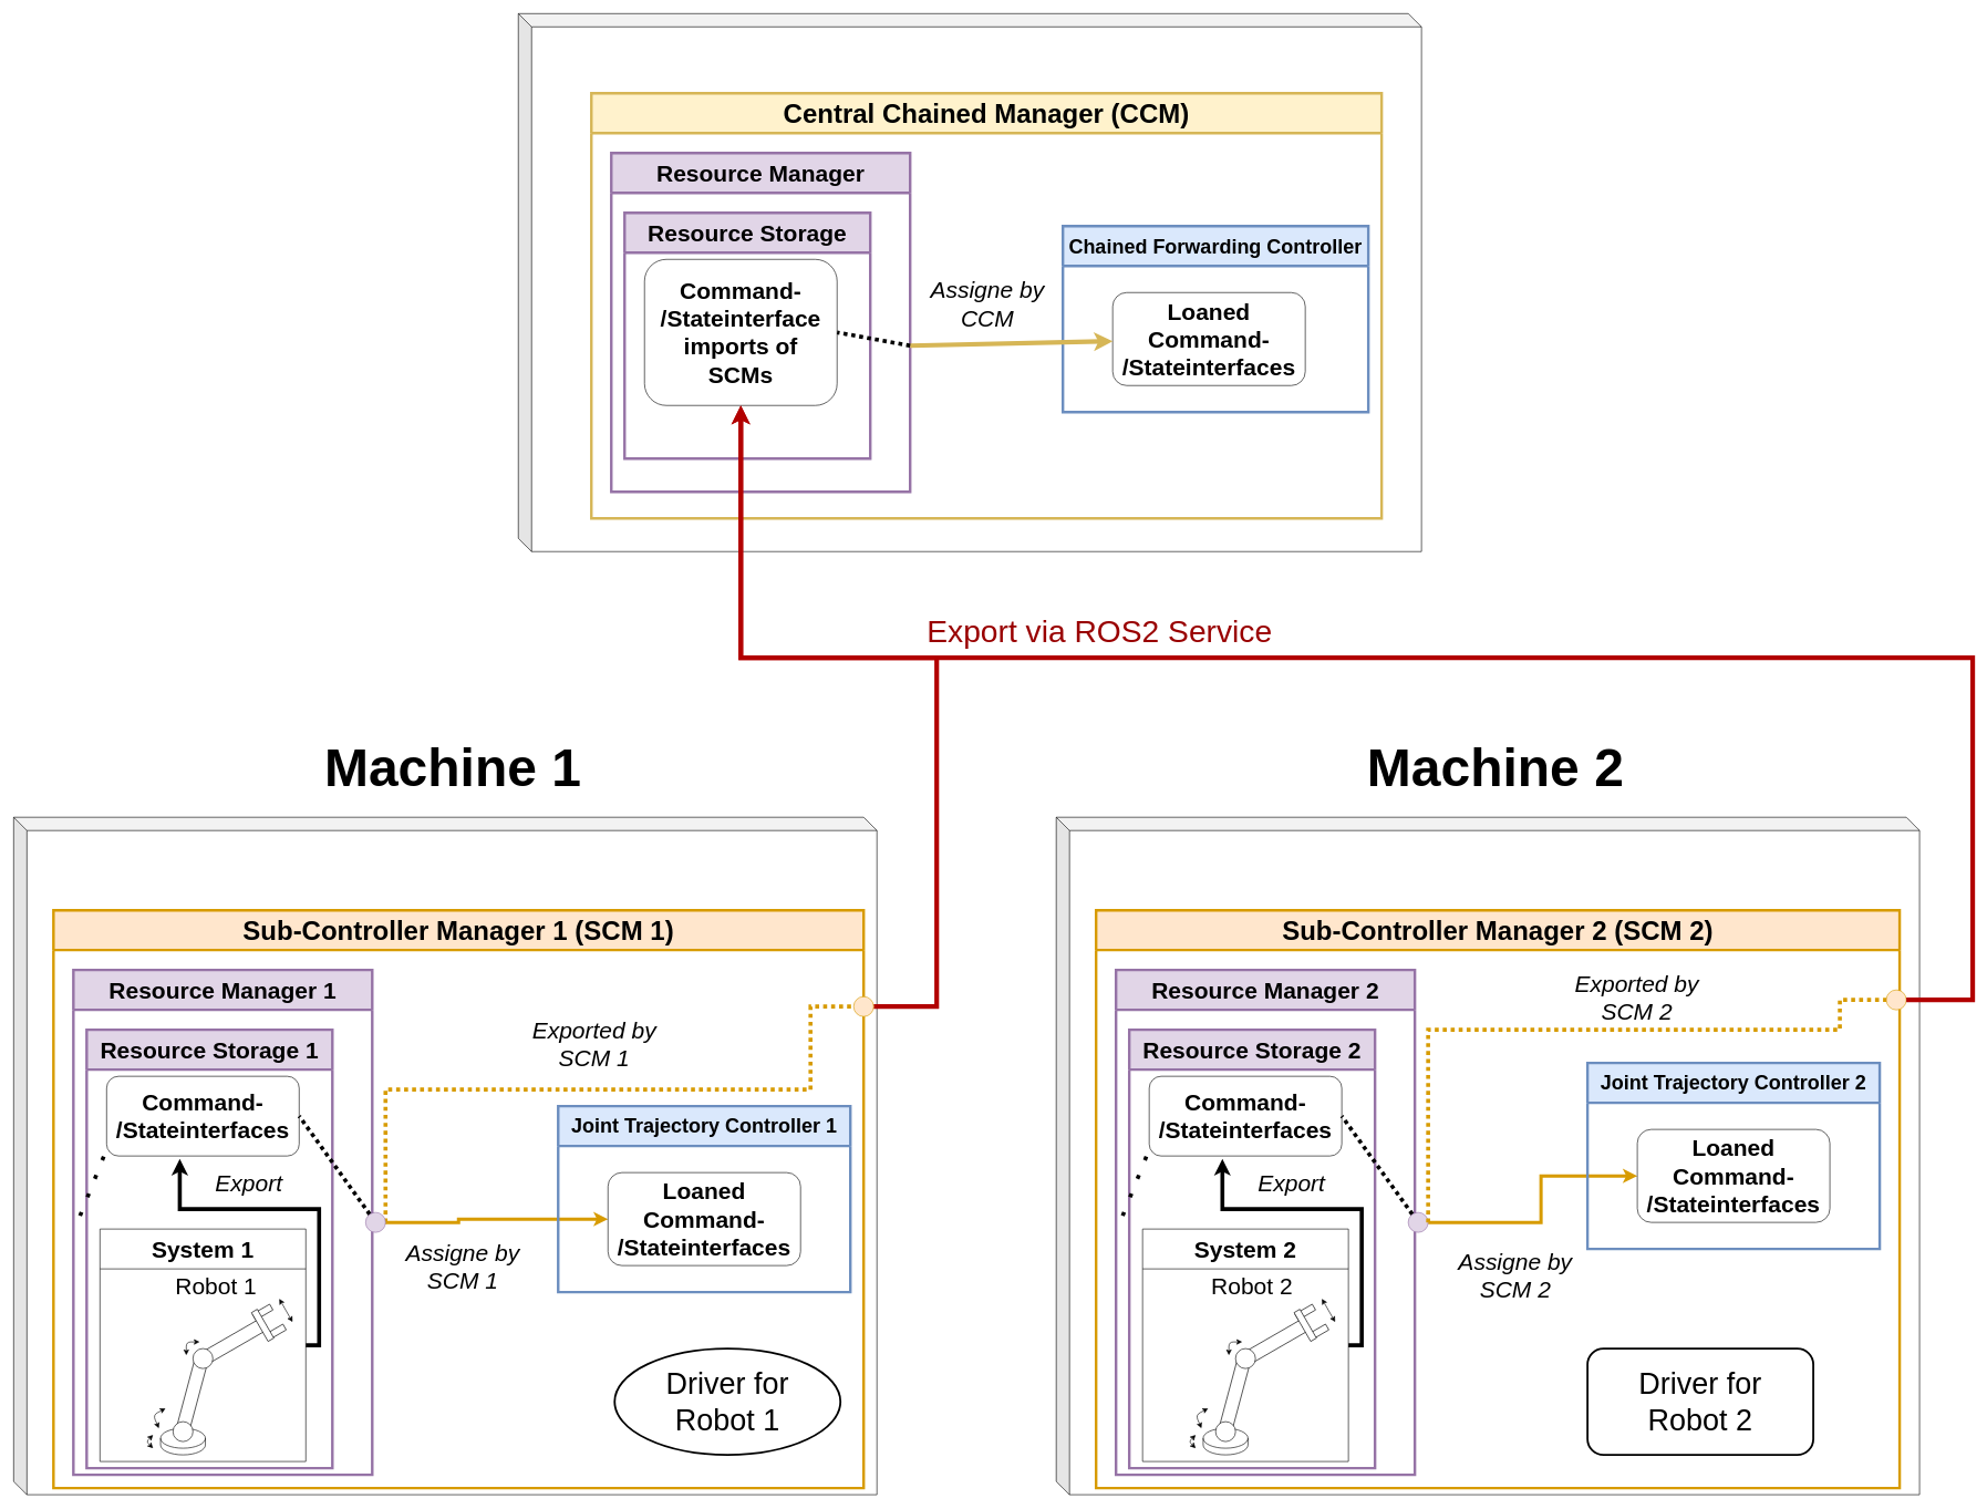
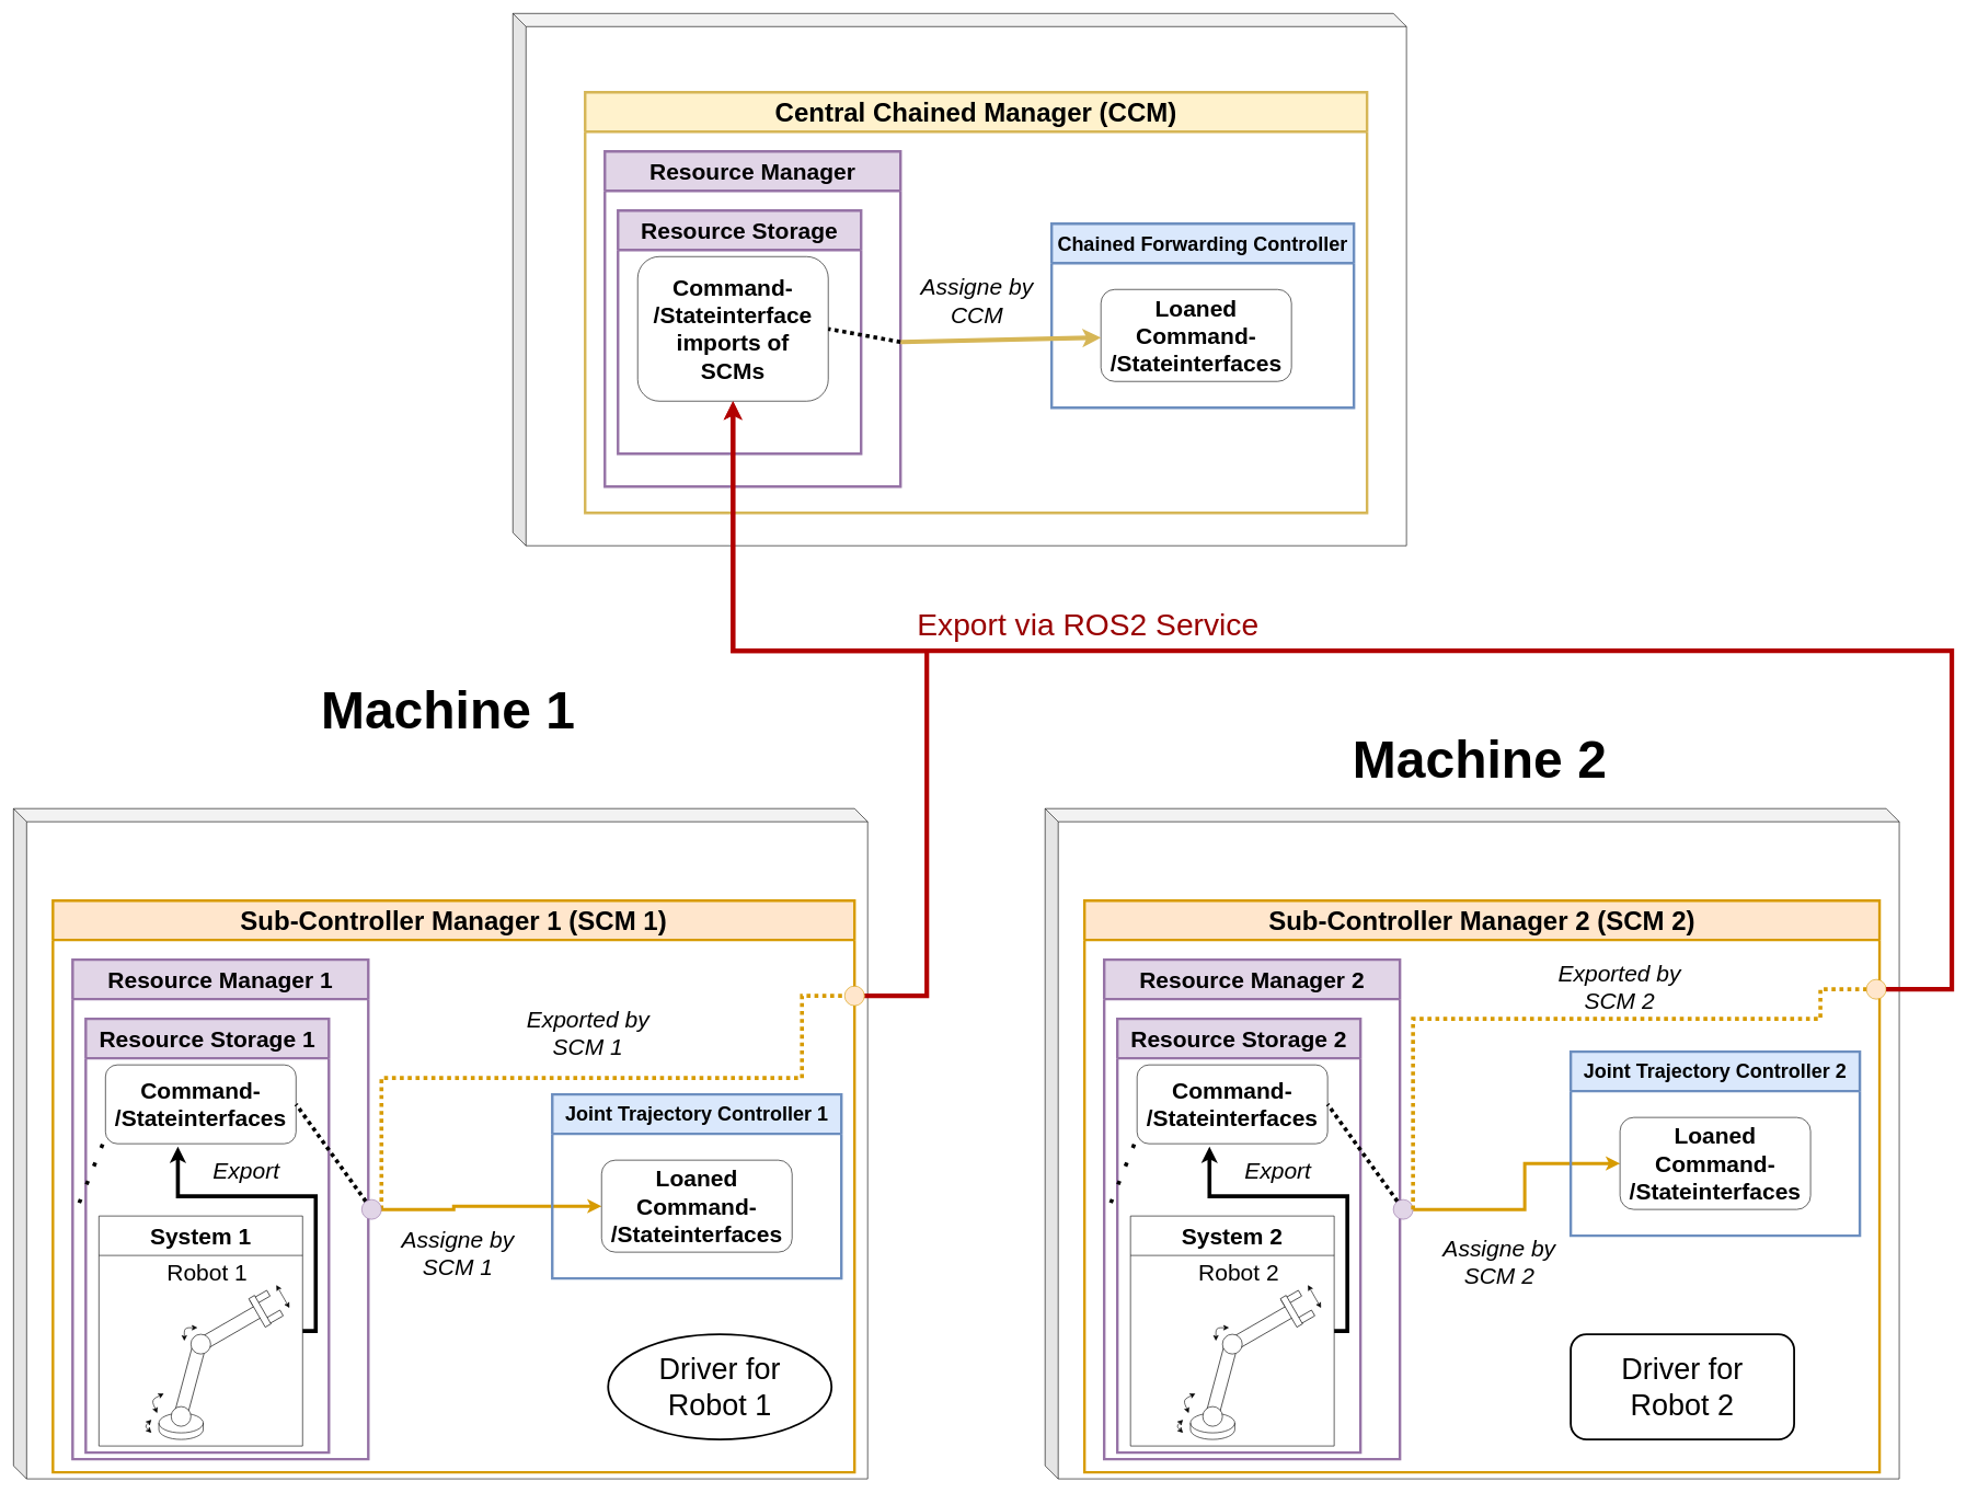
- <mxCell id="42" value="&lt;b&gt;&lt;font style=&quot;font-size: 80px;&quot;&gt;&amp;nbsp;Machine 1&lt;br&gt;&lt;/font&gt;&lt;/b&gt;" style="text;html=1;align=center;verticalAlign=middle;resizable=0;points=[];autosize=1;strokeColor=none;fillColor=none;" parent="1" vertex="1"><mxGeometry x="455" y="1100" width="430" height="110" as="geometry" /></mxCell>
+ <mxCell id="42" value="&lt;b&gt;&lt;font style=&quot;font-size: 80px;&quot;&gt;&amp;nbsp;Machine 1&lt;br&gt;&lt;/font&gt;&lt;/b&gt;" style="text;html=1;align=center;verticalAlign=middle;resizable=0;points=[];autosize=1;strokeColor=none;fillColor=none;" parent="1" vertex="1"><mxGeometry x="455" y="1025" width="430" height="110" as="geometry" /></mxCell>
- <mxCell id="26" value="&lt;span style=&quot;font-size: 35px;&quot;&gt;Robot 1&lt;br&gt;&lt;/span&gt;" style="text;html=1;strokeColor=none;fillColor=none;align=center;verticalAlign=middle;whiteSpace=wrap;rounded=0;" parent="25" vertex="1"><mxGeometry x="80" y="70" width="190" height="30" as="geometry" /></mxCell>
+ <mxCell id="26" value="&lt;span style=&quot;font-size: 35px;&quot;&gt;Robot 1&lt;br&gt;&lt;/span&gt;" style="text;html=1;strokeColor=none;fillColor=none;align=center;verticalAlign=middle;whiteSpace=wrap;rounded=0;" parent="25" vertex="1"><mxGeometry x="70" y="70" width="190" height="30" as="geometry" /></mxCell>
